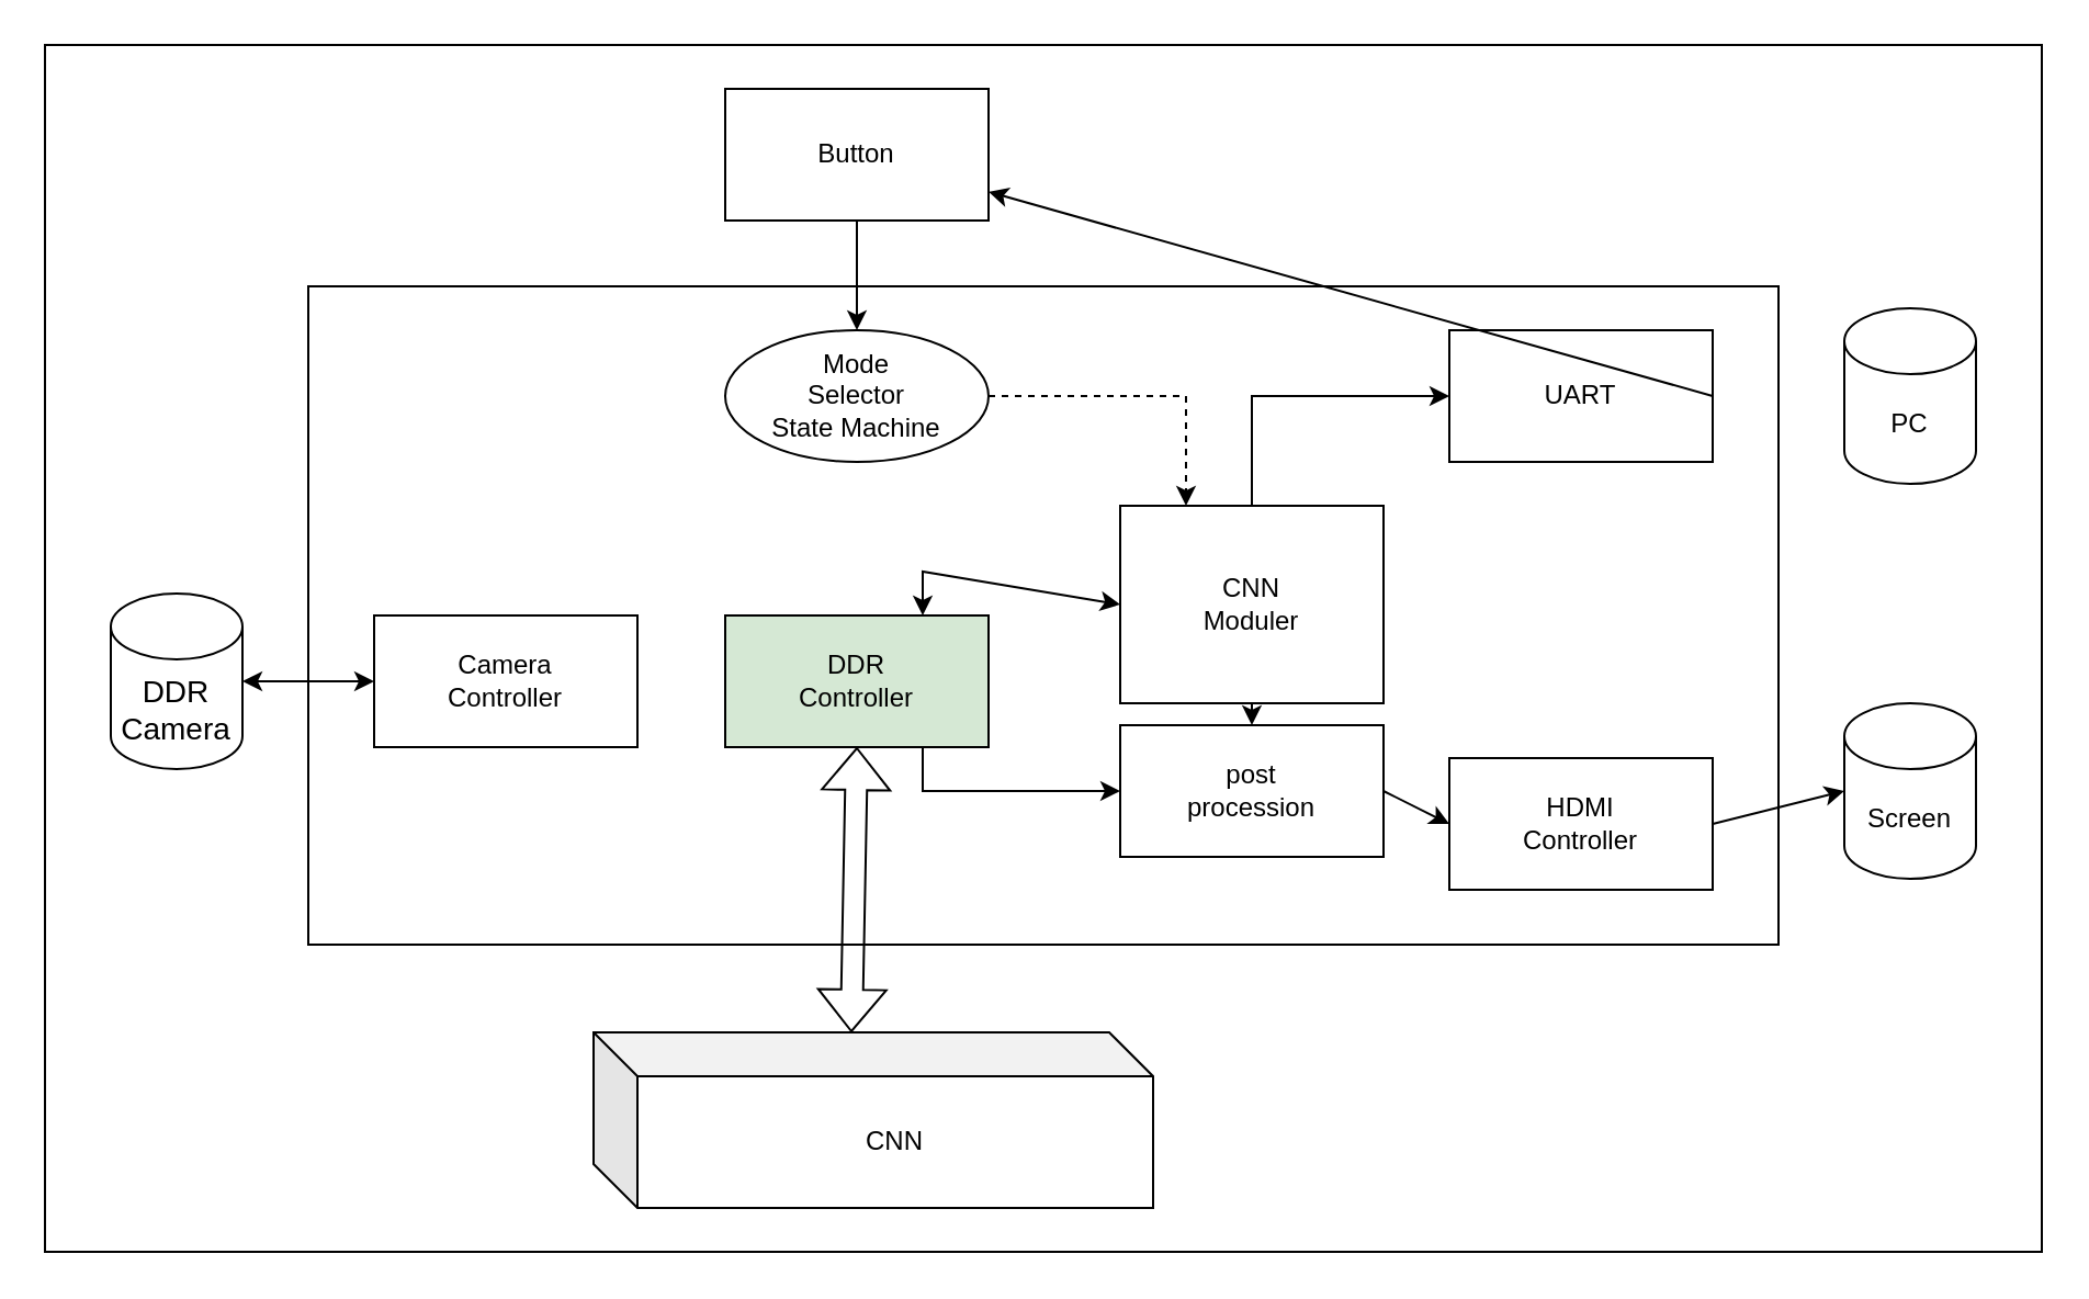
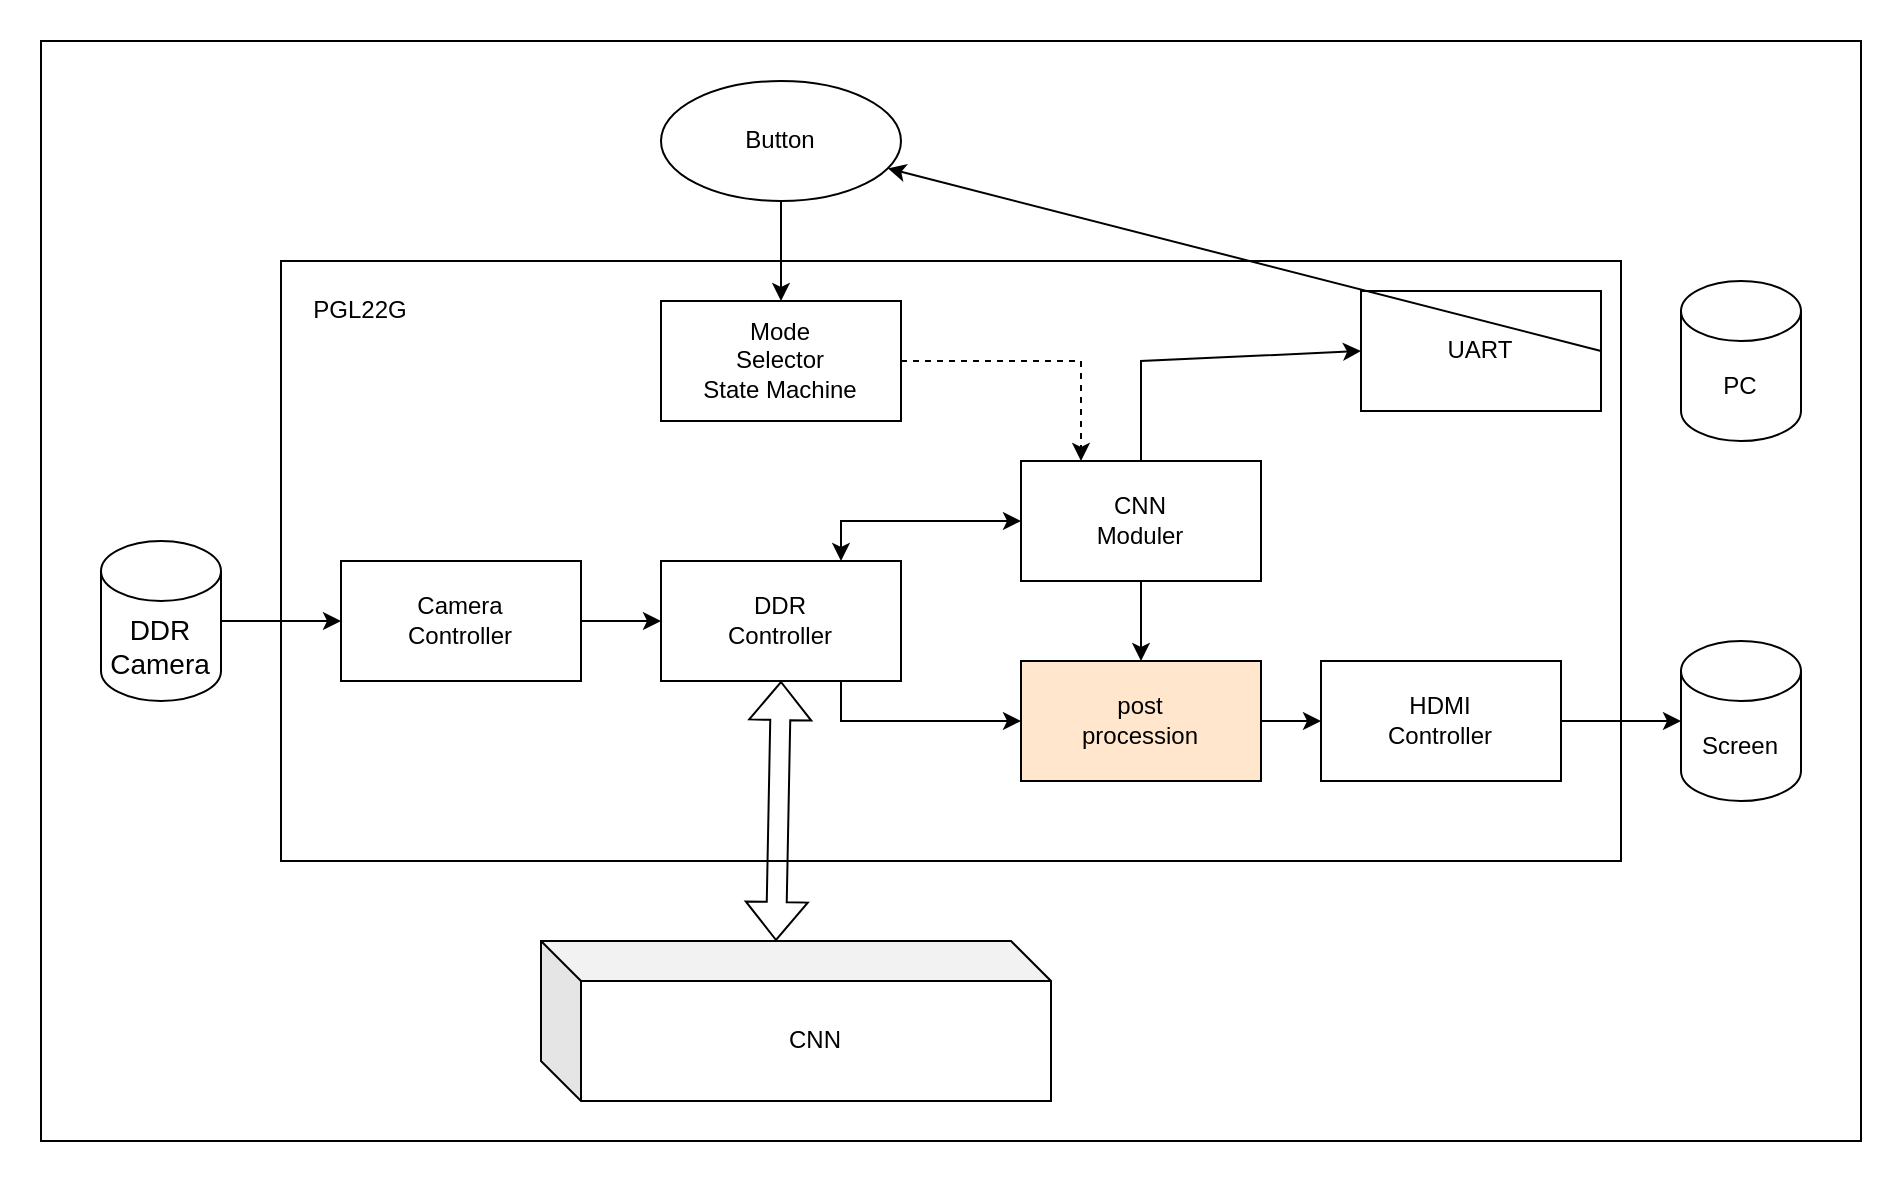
- <mxCell id="21" value="Button" style="rounded=0;whiteSpace=wrap;html=1;" parent="1" vertex="1"><mxGeometry x="330" y="40" width="120" height="60" as="geometry" /></mxCell>
+ <mxCell id="21" value="Button" style="ellipse;whiteSpace=wrap;html=1;" parent="1" vertex="1"><mxGeometry x="330" y="40" width="120" height="60" as="geometry" /></mxCell>
+ <mxCell id="25" value="PGL22G" style="text;html=1;strokeColor=none;fillColor=none;align=center;verticalAlign=middle;whiteSpace=wrap;rounded=0;" parent="1" vertex="1"><mxGeometry x="150" y="140" width="60" height="30" as="geometry" /></mxCell>
- <mxCell id="22" value="Mode&lt;br&gt;Selector&lt;br&gt;State Machine" style="ellipse;whiteSpace=wrap;html=1;" parent="1" vertex="1"><mxGeometry x="330" y="150" width="120" height="60" as="geometry" /></mxCell>
+ <mxCell id="22" value="Mode&lt;br&gt;Selector&lt;br&gt;State Machine" style="rounded=0;whiteSpace=wrap;html=1;" parent="1" vertex="1"><mxGeometry x="330" y="150" width="120" height="60" as="geometry" /></mxCell>
- <mxCell id="16" value="UART" style="rounded=0;whiteSpace=wrap;html=1;" parent="1" vertex="1"><mxGeometry x="660" y="150" width="120" height="60" as="geometry" /></mxCell>
+ <mxCell id="16" value="UART" style="rounded=0;whiteSpace=wrap;html=1;" parent="1" vertex="1"><mxGeometry x="680" y="145" width="120" height="60" as="geometry" /></mxCell>
- <mxCell id="10" value="CNN&lt;br&gt;Moduler" style="rounded=0;whiteSpace=wrap;html=1;" parent="1" vertex="1"><mxGeometry x="510" y="230" width="120" height="90" as="geometry" /></mxCell>
+ <mxCell id="10" value="CNN&lt;br&gt;Moduler" style="rounded=0;whiteSpace=wrap;html=1;" parent="1" vertex="1"><mxGeometry x="510" y="230" width="120" height="60" as="geometry" /></mxCell>
- <mxCell id="7" value="" style="endArrow=classic;startArrow=classic;html=1;entryX=1;entryY=0.5;entryDx=0;entryDy=0;entryPerimeter=0;exitX=0;exitY=0.5;exitDx=0;exitDy=0;" parent="1" source="4" target="5" edge="1"><mxGeometry width="50" height="50" relative="1" as="geometry"><mxPoint x="120" y="50" as="sourcePoint" /><mxPoint x="170" y="0" as="targetPoint" /></mxGeometry></mxCell>
+ <mxCell id="7" value="" style="endArrow=none;startArrow=classic;html=1;entryX=1;entryY=0.5;entryDx=0;entryDy=0;entryPerimeter=0;exitX=0;exitY=0.5;exitDx=0;exitDy=0;" parent="1" source="4" target="5" edge="1"><mxGeometry width="50" height="50" relative="1" as="geometry"><mxPoint x="120" y="50" as="sourcePoint" /><mxPoint x="170" y="0" as="targetPoint" /></mxGeometry></mxCell>
+ <mxCell id="17" value="" style="endArrow=classic;html=1;rounded=0;exitX=1;exitY=0.5;exitDx=0;exitDy=0;entryX=0;entryY=0.5;entryDx=0;entryDy=0;" parent="1" source="4" target="15" edge="1"><mxGeometry width="50" height="50" relative="1" as="geometry"><mxPoint x="340" y="210" as="sourcePoint" /><mxPoint x="390" y="160" as="targetPoint" /></mxGeometry></mxCell>
- <mxCell id="15" value="DDR&lt;br&gt;Controller" style="rounded=0;whiteSpace=wrap;html=1;fillColor=#d5e8d4;" parent="1" vertex="1"><mxGeometry x="330" y="280" width="120" height="60" as="geometry" /></mxCell>
+ <mxCell id="15" value="DDR&lt;br&gt;Controller" style="rounded=0;whiteSpace=wrap;html=1;" parent="1" vertex="1"><mxGeometry x="330" y="280" width="120" height="60" as="geometry" /></mxCell>
- <mxCell id="28" value="post&lt;br&gt;procession" style="rounded=0;whiteSpace=wrap;html=1;" parent="1" vertex="1"><mxGeometry x="510" y="330" width="120" height="60" as="geometry" /></mxCell>
+ <mxCell id="28" value="post&lt;br&gt;procession" style="rounded=0;whiteSpace=wrap;html=1;fillColor=#ffe6cc;" parent="1" vertex="1"><mxGeometry x="510" y="330" width="120" height="60" as="geometry" /></mxCell>
- <mxCell id="11" value="HDMI&lt;br&gt;Controller" style="rounded=0;whiteSpace=wrap;html=1;" parent="1" vertex="1"><mxGeometry x="660" y="345" width="120" height="60" as="geometry" /></mxCell>
+ <mxCell id="11" value="HDMI&lt;br&gt;Controller" style="rounded=0;whiteSpace=wrap;html=1;" parent="1" vertex="1"><mxGeometry x="660" y="330" width="120" height="60" as="geometry" /></mxCell>
